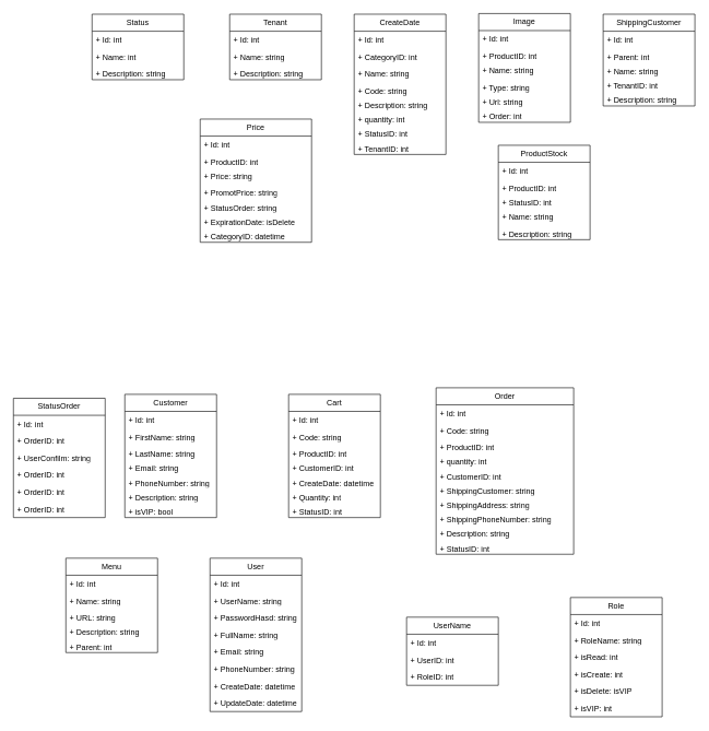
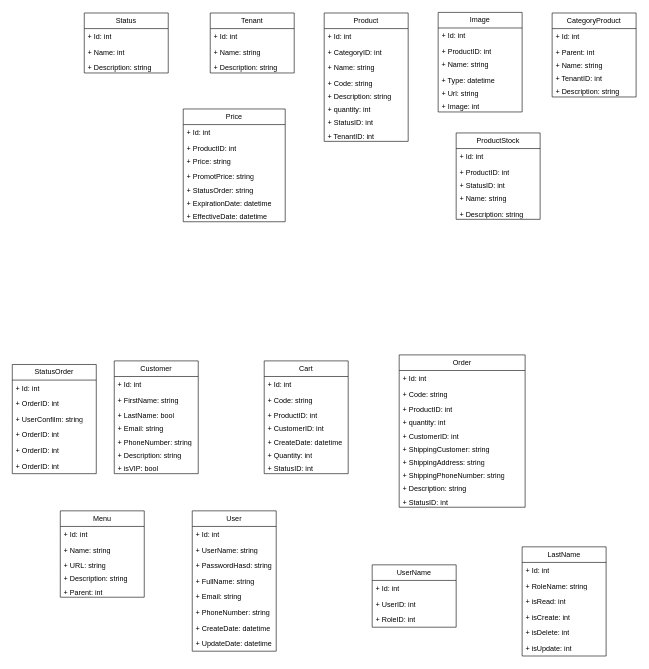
- <mxCell id="2" value="CreateDate" style="swimlane;fontStyle=0;childLayout=stackLayout;horizontal=1;startSize=26;fillColor=none;horizontalStack=0;resizeParent=1;resizeParentMax=0;resizeLast=0;collapsible=1;marginBottom=0;whiteSpace=wrap;html=1;" parent="1" vertex="1"><mxGeometry x="540" y="21" width="140" height="214" as="geometry" /></mxCell>
+ <mxCell id="2" value="Product" style="swimlane;fontStyle=0;childLayout=stackLayout;horizontal=1;startSize=26;fillColor=none;horizontalStack=0;resizeParent=1;resizeParentMax=0;resizeLast=0;collapsible=1;marginBottom=0;whiteSpace=wrap;html=1;" parent="1" vertex="1"><mxGeometry x="540" y="21" width="140" height="214" as="geometry" /></mxCell>
- <mxCell id="11" value="ShippingCustomer" style="swimlane;fontStyle=0;childLayout=stackLayout;horizontal=1;startSize=26;fillColor=none;horizontalStack=0;resizeParent=1;resizeParentMax=0;resizeLast=0;collapsible=1;marginBottom=0;whiteSpace=wrap;html=1;" parent="1" vertex="1"><mxGeometry x="920" y="21" width="140" height="140" as="geometry" /></mxCell>
+ <mxCell id="11" value="CategoryProduct" style="swimlane;fontStyle=0;childLayout=stackLayout;horizontal=1;startSize=26;fillColor=none;horizontalStack=0;resizeParent=1;resizeParentMax=0;resizeLast=0;collapsible=1;marginBottom=0;whiteSpace=wrap;html=1;" parent="1" vertex="1"><mxGeometry x="920" y="21" width="140" height="140" as="geometry" /></mxCell>
- <mxCell id="89" value="+ Type: string" style="text;strokeColor=none;fillColor=none;align=left;verticalAlign=top;spacingLeft=4;spacingRight=4;overflow=hidden;rotatable=0;points=[[0,0.5],[1,0.5]];portConstraint=eastwest;whiteSpace=wrap;html=1;" vertex="1" parent="85"><mxGeometry y="100" width="140" height="22" as="geometry" /></mxCell>
+ <mxCell id="89" value="+ Type: datetime" style="text;strokeColor=none;fillColor=none;align=left;verticalAlign=top;spacingLeft=4;spacingRight=4;overflow=hidden;rotatable=0;points=[[0,0.5],[1,0.5]];portConstraint=eastwest;whiteSpace=wrap;html=1;" vertex="1" parent="85"><mxGeometry y="100" width="140" height="22" as="geometry" /></mxCell>
- <mxCell id="91" value="+ Order: int" style="text;strokeColor=none;fillColor=none;align=left;verticalAlign=top;spacingLeft=4;spacingRight=4;overflow=hidden;rotatable=0;points=[[0,0.5],[1,0.5]];portConstraint=eastwest;whiteSpace=wrap;html=1;" vertex="1" parent="85"><mxGeometry y="144" width="140" height="22" as="geometry" /></mxCell>
+ <mxCell id="91" value="+ Image: int" style="text;strokeColor=none;fillColor=none;align=left;verticalAlign=top;spacingLeft=4;spacingRight=4;overflow=hidden;rotatable=0;points=[[0,0.5],[1,0.5]];portConstraint=eastwest;whiteSpace=wrap;html=1;" vertex="1" parent="85"><mxGeometry y="144" width="140" height="22" as="geometry" /></mxCell>
- <mxCell id="98" value="+ ExpirationDate: isDelete" style="text;strokeColor=none;fillColor=none;align=left;verticalAlign=top;spacingLeft=4;spacingRight=4;overflow=hidden;rotatable=0;points=[[0,0.5],[1,0.5]];portConstraint=eastwest;whiteSpace=wrap;html=1;" vertex="1" parent="92"><mxGeometry y="144" width="170" height="22" as="geometry" /></mxCell>
+ <mxCell id="98" value="+ ExpirationDate: datetime" style="text;strokeColor=none;fillColor=none;align=left;verticalAlign=top;spacingLeft=4;spacingRight=4;overflow=hidden;rotatable=0;points=[[0,0.5],[1,0.5]];portConstraint=eastwest;whiteSpace=wrap;html=1;" vertex="1" parent="92"><mxGeometry y="144" width="170" height="22" as="geometry" /></mxCell>
- <mxCell id="99" value="+ CategoryID: datetime" style="text;strokeColor=none;fillColor=none;align=left;verticalAlign=top;spacingLeft=4;spacingRight=4;overflow=hidden;rotatable=0;points=[[0,0.5],[1,0.5]];portConstraint=eastwest;whiteSpace=wrap;html=1;" vertex="1" parent="92"><mxGeometry y="166" width="170" height="22" as="geometry" /></mxCell>
+ <mxCell id="99" value="+ EffectiveDate: datetime" style="text;strokeColor=none;fillColor=none;align=left;verticalAlign=top;spacingLeft=4;spacingRight=4;overflow=hidden;rotatable=0;points=[[0,0.5],[1,0.5]];portConstraint=eastwest;whiteSpace=wrap;html=1;" vertex="1" parent="92"><mxGeometry y="166" width="170" height="22" as="geometry" /></mxCell>
- <mxCell id="20" value="+ LastName: string" style="text;strokeColor=none;fillColor=none;align=left;verticalAlign=top;spacingLeft=4;spacingRight=4;overflow=hidden;rotatable=0;points=[[0,0.5],[1,0.5]];portConstraint=eastwest;whiteSpace=wrap;html=1;" parent="17" vertex="1"><mxGeometry y="78" width="140" height="22" as="geometry" /></mxCell>
+ <mxCell id="20" value="+ LastName: bool" style="text;strokeColor=none;fillColor=none;align=left;verticalAlign=top;spacingLeft=4;spacingRight=4;overflow=hidden;rotatable=0;points=[[0,0.5],[1,0.5]];portConstraint=eastwest;whiteSpace=wrap;html=1;" parent="17" vertex="1"><mxGeometry y="78" width="140" height="22" as="geometry" /></mxCell>
- <mxCell id="57" value="Role" style="swimlane;fontStyle=0;childLayout=stackLayout;horizontal=1;startSize=26;fillColor=none;horizontalStack=0;resizeParent=1;resizeParentMax=0;resizeLast=0;collapsible=1;marginBottom=0;whiteSpace=wrap;html=1;" parent="1" vertex="1"><mxGeometry x="870" y="911" width="140" height="182" as="geometry" /></mxCell>
+ <mxCell id="57" value="LastName" style="swimlane;fontStyle=0;childLayout=stackLayout;horizontal=1;startSize=26;fillColor=none;horizontalStack=0;resizeParent=1;resizeParentMax=0;resizeLast=0;collapsible=1;marginBottom=0;whiteSpace=wrap;html=1;" parent="1" vertex="1"><mxGeometry x="870" y="911" width="140" height="182" as="geometry" /></mxCell>
- <mxCell id="62" value="+ isDelete: isVIP" style="text;strokeColor=none;fillColor=none;align=left;verticalAlign=top;spacingLeft=4;spacingRight=4;overflow=hidden;rotatable=0;points=[[0,0.5],[1,0.5]];portConstraint=eastwest;whiteSpace=wrap;html=1;" parent="57" vertex="1"><mxGeometry y="130" width="140" height="26" as="geometry" /></mxCell>
+ <mxCell id="62" value="+ isDelete: int" style="text;strokeColor=none;fillColor=none;align=left;verticalAlign=top;spacingLeft=4;spacingRight=4;overflow=hidden;rotatable=0;points=[[0,0.5],[1,0.5]];portConstraint=eastwest;whiteSpace=wrap;html=1;" parent="57" vertex="1"><mxGeometry y="130" width="140" height="26" as="geometry" /></mxCell>
- <mxCell id="63" value="+ isVIP: int" style="text;strokeColor=none;fillColor=none;align=left;verticalAlign=top;spacingLeft=4;spacingRight=4;overflow=hidden;rotatable=0;points=[[0,0.5],[1,0.5]];portConstraint=eastwest;whiteSpace=wrap;html=1;" parent="57" vertex="1"><mxGeometry y="156" width="140" height="26" as="geometry" /></mxCell>
+ <mxCell id="63" value="+ isUpdate: int" style="text;strokeColor=none;fillColor=none;align=left;verticalAlign=top;spacingLeft=4;spacingRight=4;overflow=hidden;rotatable=0;points=[[0,0.5],[1,0.5]];portConstraint=eastwest;whiteSpace=wrap;html=1;" parent="57" vertex="1"><mxGeometry y="156" width="140" height="26" as="geometry" /></mxCell>
